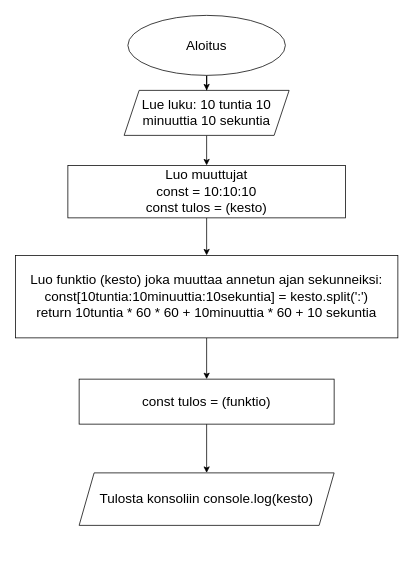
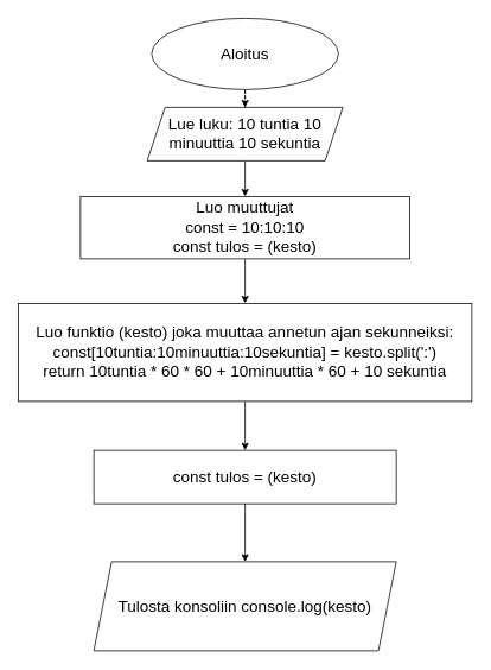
- <mxCell id="2" value="" style="edgeStyle=orthogonalEdgeStyle;rounded=0;orthogonalLoop=1;jettySize=auto;html=1;fontSize=18;" edge="1" parent="1" source="3" target="5"><mxGeometry relative="1" as="geometry" /></mxCell>
+ <mxCell id="2" value="" style="edgeStyle=orthogonalEdgeStyle;rounded=0;orthogonalLoop=1;jettySize=auto;html=1;fontSize=18;dashed=1;" edge="1" parent="1" source="3" target="5"><mxGeometry relative="1" as="geometry" /></mxCell>
- <mxCell id="12" value="const tulos = (funktio)" style="rounded=0;whiteSpace=wrap;html=1;fontSize=18;" vertex="1" parent="1"><mxGeometry x="105" y="505" width="340" height="60" as="geometry" /></mxCell>
+ <mxCell id="12" value="const tulos = (kesto)" style="rounded=0;whiteSpace=wrap;html=1;fontSize=18;" vertex="1" parent="1"><mxGeometry x="105" y="505" width="340" height="60" as="geometry" /></mxCell>
- <mxCell id="10" value="Tulosta konsoliin console.log(kesto)" style="shape=parallelogram;perimeter=parallelogramPerimeter;whiteSpace=wrap;html=1;fixedSize=1;fontSize=18;" vertex="1" parent="1"><mxGeometry x="105" y="630" width="340" height="70" as="geometry" /></mxCell>
+ <mxCell id="10" value="Tulosta konsoliin console.log(kesto)" style="shape=parallelogram;perimeter=parallelogramPerimeter;whiteSpace=wrap;html=1;fixedSize=1;fontSize=18;" vertex="1" parent="1"><mxGeometry x="105" y="630" width="340" height="100" as="geometry" /></mxCell>
